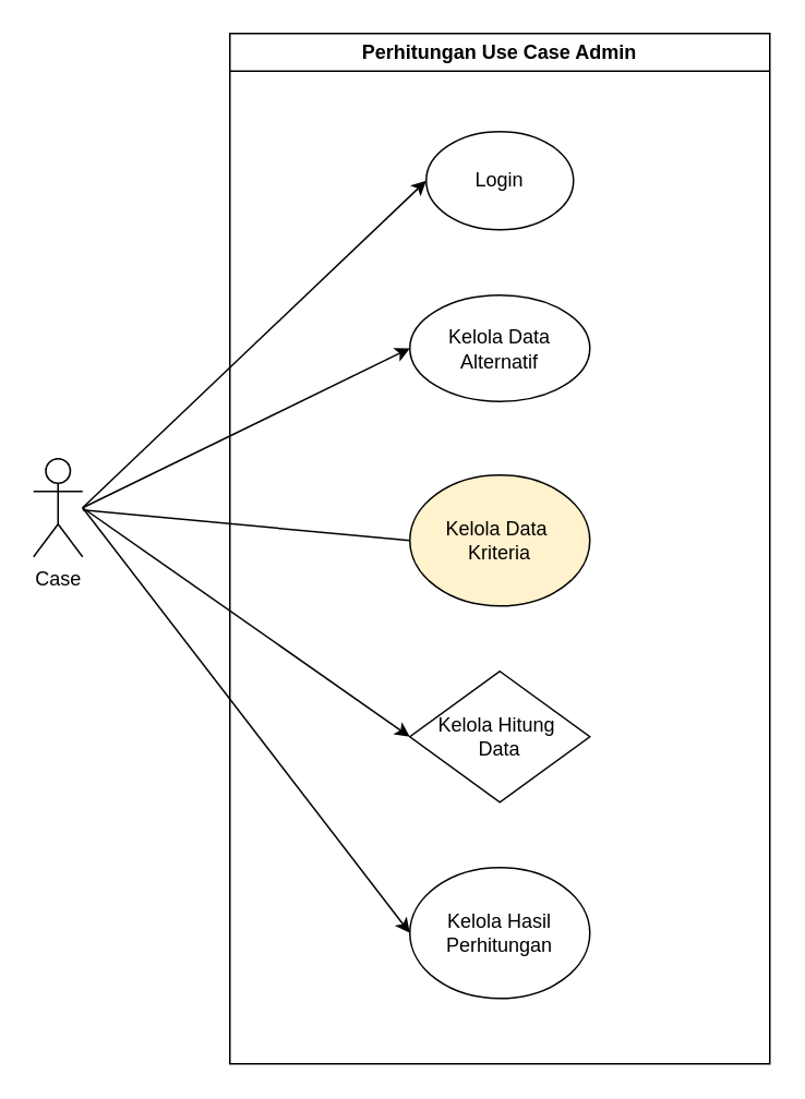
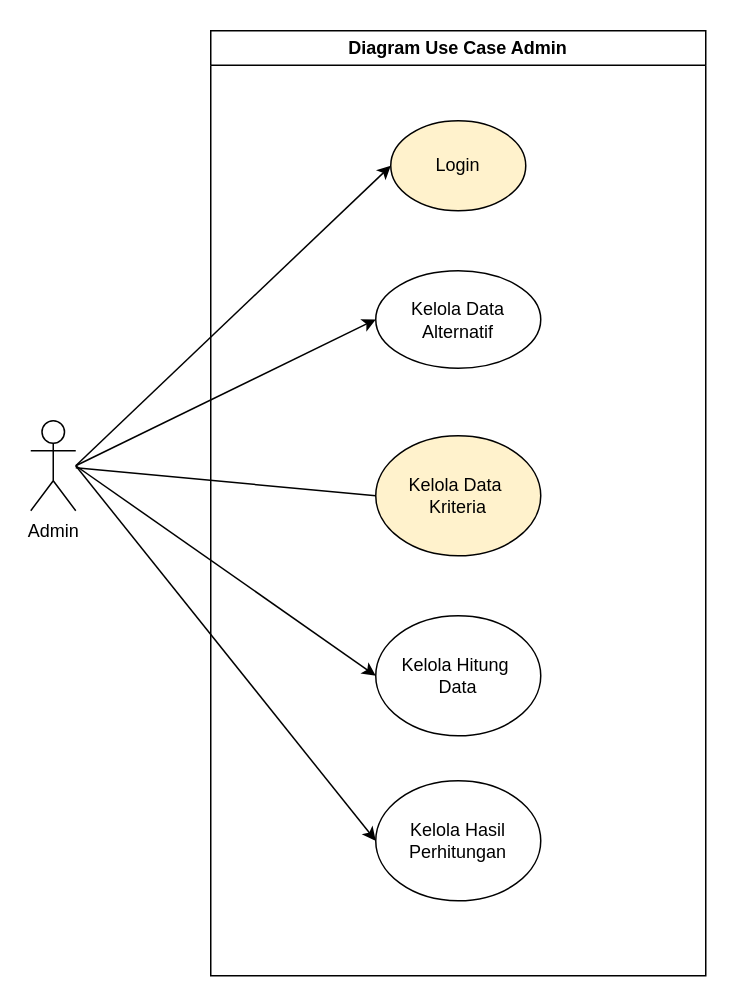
- <mxCell id="3" value="Perhitungan Use Case Admin" style="swimlane;whiteSpace=wrap;html=1;" vertex="1" parent="1"><mxGeometry x="140" y="20" width="330" height="630" as="geometry" /></mxCell>
+ <mxCell id="3" value="Diagram Use Case Admin" style="swimlane;whiteSpace=wrap;html=1;" vertex="1" parent="1"><mxGeometry x="140" y="20" width="330" height="630" as="geometry" /></mxCell>
- <mxCell id="4" value="Login" style="ellipse;whiteSpace=wrap;html=1;" vertex="1" parent="3"><mxGeometry x="120" y="60" width="90" height="60" as="geometry" /></mxCell>
+ <mxCell id="4" value="Login" style="ellipse;whiteSpace=wrap;html=1;fillColor=#fff2cc;" vertex="1" parent="3"><mxGeometry x="120" y="60" width="90" height="60" as="geometry" /></mxCell>
- <mxCell id="2" value="Case" style="shape=umlActor;verticalLabelPosition=bottom;verticalAlign=top;html=1;outlineConnect=0;" vertex="1" parent="1"><mxGeometry x="20" y="280" width="30" height="60" as="geometry" /></mxCell>
+ <mxCell id="2" value="Admin" style="shape=umlActor;verticalLabelPosition=bottom;verticalAlign=top;html=1;outlineConnect=0;" vertex="1" parent="1"><mxGeometry x="20" y="280" width="30" height="60" as="geometry" /></mxCell>
- <mxCell id="7" value="Kelola Hitung&amp;nbsp;&lt;div&gt;Data&lt;/div&gt;" style="rhombus;whiteSpace=wrap;html=1;" vertex="1" parent="3"><mxGeometry x="110" y="390" width="110" height="80" as="geometry" /></mxCell>
+ <mxCell id="7" value="Kelola Hitung&amp;nbsp;&lt;div&gt;Data&lt;/div&gt;" style="ellipse;whiteSpace=wrap;html=1;" vertex="1" parent="3"><mxGeometry x="110" y="390" width="110" height="80" as="geometry" /></mxCell>
- <mxCell id="8" value="Kelola Hasil Perhitungan" style="ellipse;whiteSpace=wrap;html=1;" vertex="1" parent="3"><mxGeometry x="110" y="510" width="110" height="80" as="geometry" /></mxCell>
+ <mxCell id="8" value="Kelola Hasil Perhitungan" style="ellipse;whiteSpace=wrap;html=1;" vertex="1" parent="3"><mxGeometry x="110" y="500" width="110" height="80" as="geometry" /></mxCell>
